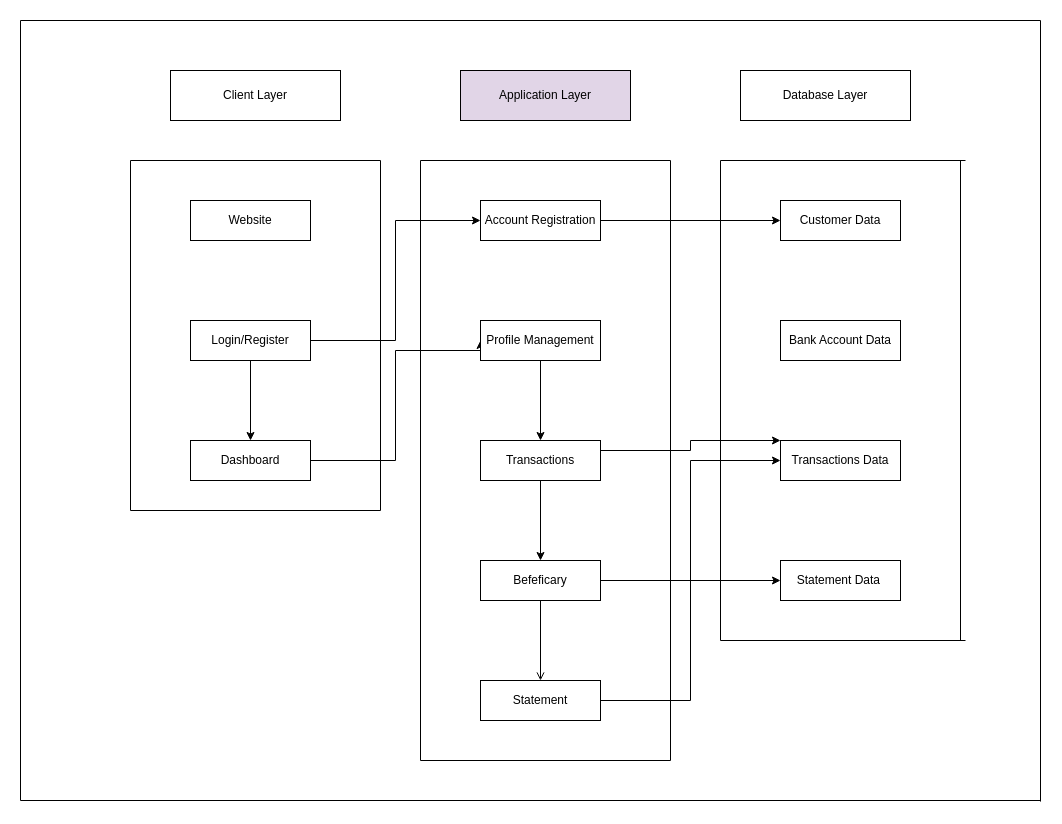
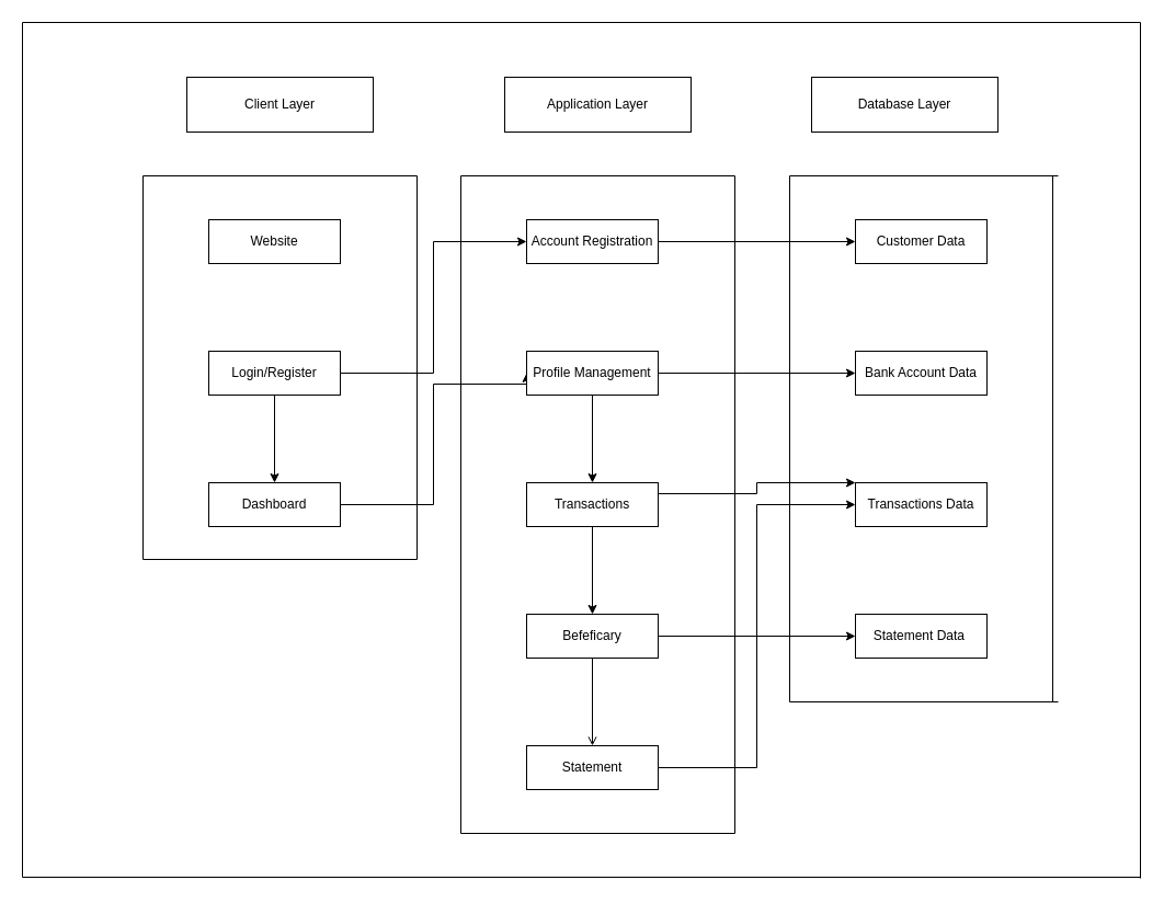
- <mxCell id="3" value="Application Layer" style="rounded=0;whiteSpace=wrap;html=1;fillColor=#e1d5e7;" vertex="1" parent="1"><mxGeometry x="460" y="70" width="170" height="50" as="geometry" /></mxCell>
+ <mxCell id="3" value="Application Layer" style="rounded=0;whiteSpace=wrap;html=1;" vertex="1" parent="1"><mxGeometry x="460" y="70" width="170" height="50" as="geometry" /></mxCell>
+ <mxCell id="14" style="edgeStyle=orthogonalEdgeStyle;rounded=0;orthogonalLoop=1;jettySize=auto;html=1;" edge="1" parent="1" source="15" target="37"><mxGeometry relative="1" as="geometry" /></mxCell>
